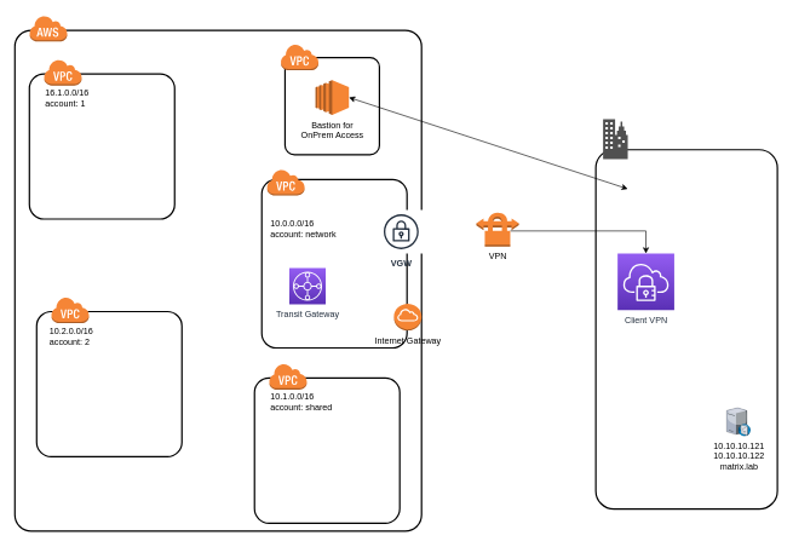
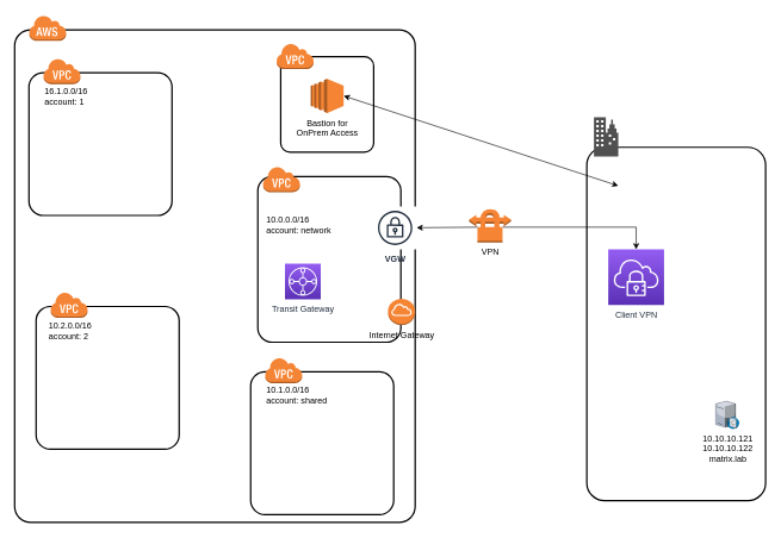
+ <mxCell id="27" value="" style="endArrow=classic;html=1;exitX=0.2;exitY=0.55;exitDx=0;exitDy=0;exitPerimeter=0;" edge="1" parent="1" source="7" target="12"><mxGeometry width="50" height="50" relative="1" as="geometry"><mxPoint x="20" y="770" as="sourcePoint" /><mxPoint x="70" y="720" as="targetPoint" /></mxGeometry></mxCell>
